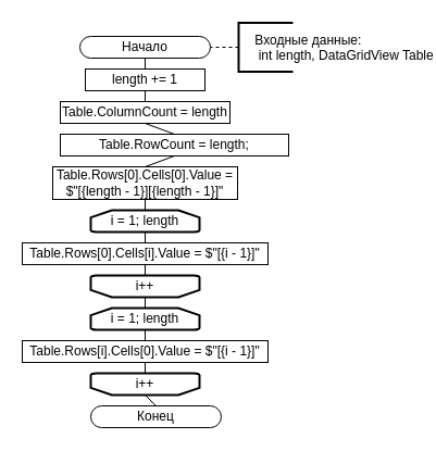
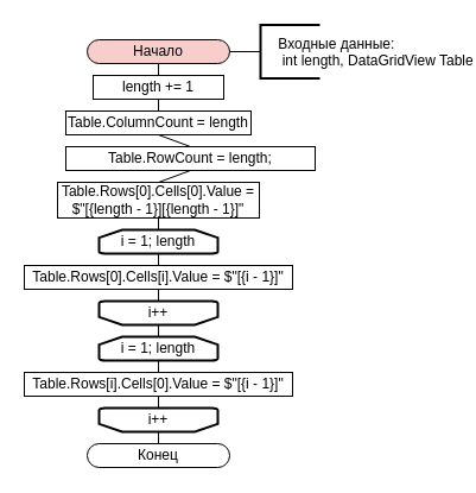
- <mxCell id="2" value="Начало" style="rounded=1;whiteSpace=wrap;html=1;arcSize=50;" parent="1" vertex="1"><mxGeometry x="73" y="33" width="120" height="20" as="geometry" /></mxCell>
+ <mxCell id="2" value="Начало" style="rounded=1;whiteSpace=wrap;html=1;arcSize=50;fillColor=#f8cecc;" parent="1" vertex="1"><mxGeometry x="73" y="33" width="120" height="20" as="geometry" /></mxCell>
- <mxCell id="3" value="" style="endArrow=none;dashed=1;html=1;rounded=0;exitX=0;exitY=0.5;exitDx=0;exitDy=0;entryX=1;entryY=0.5;entryDx=0;entryDy=0;exitPerimeter=0;" parent="1" source="4" target="2" edge="1"><mxGeometry width="50" height="50" relative="1" as="geometry"><mxPoint x="219" y="148" as="sourcePoint" /><mxPoint x="199" y="148" as="targetPoint" /></mxGeometry></mxCell>
+ <mxCell id="3" value="" style="endArrow=none;dashed=0;html=1;rounded=0;exitX=0;exitY=0.5;exitDx=0;exitDy=0;entryX=1;entryY=0.5;entryDx=0;entryDy=0;exitPerimeter=0;" parent="1" source="4" target="2" edge="1"><mxGeometry width="50" height="50" relative="1" as="geometry"><mxPoint x="219" y="148" as="sourcePoint" /><mxPoint x="199" y="148" as="targetPoint" /></mxGeometry></mxCell>
- <mxCell id="25" value="Конец" style="rounded=1;whiteSpace=wrap;html=1;arcSize=50;" parent="1" vertex="1"><mxGeometry x="83" y="373" width="120" height="20" as="geometry" /></mxCell>
+ <mxCell id="25" value="Конец" style="rounded=1;whiteSpace=wrap;html=1;arcSize=50;" parent="1" vertex="1"><mxGeometry x="73" y="373" width="120" height="20" as="geometry" /></mxCell>
